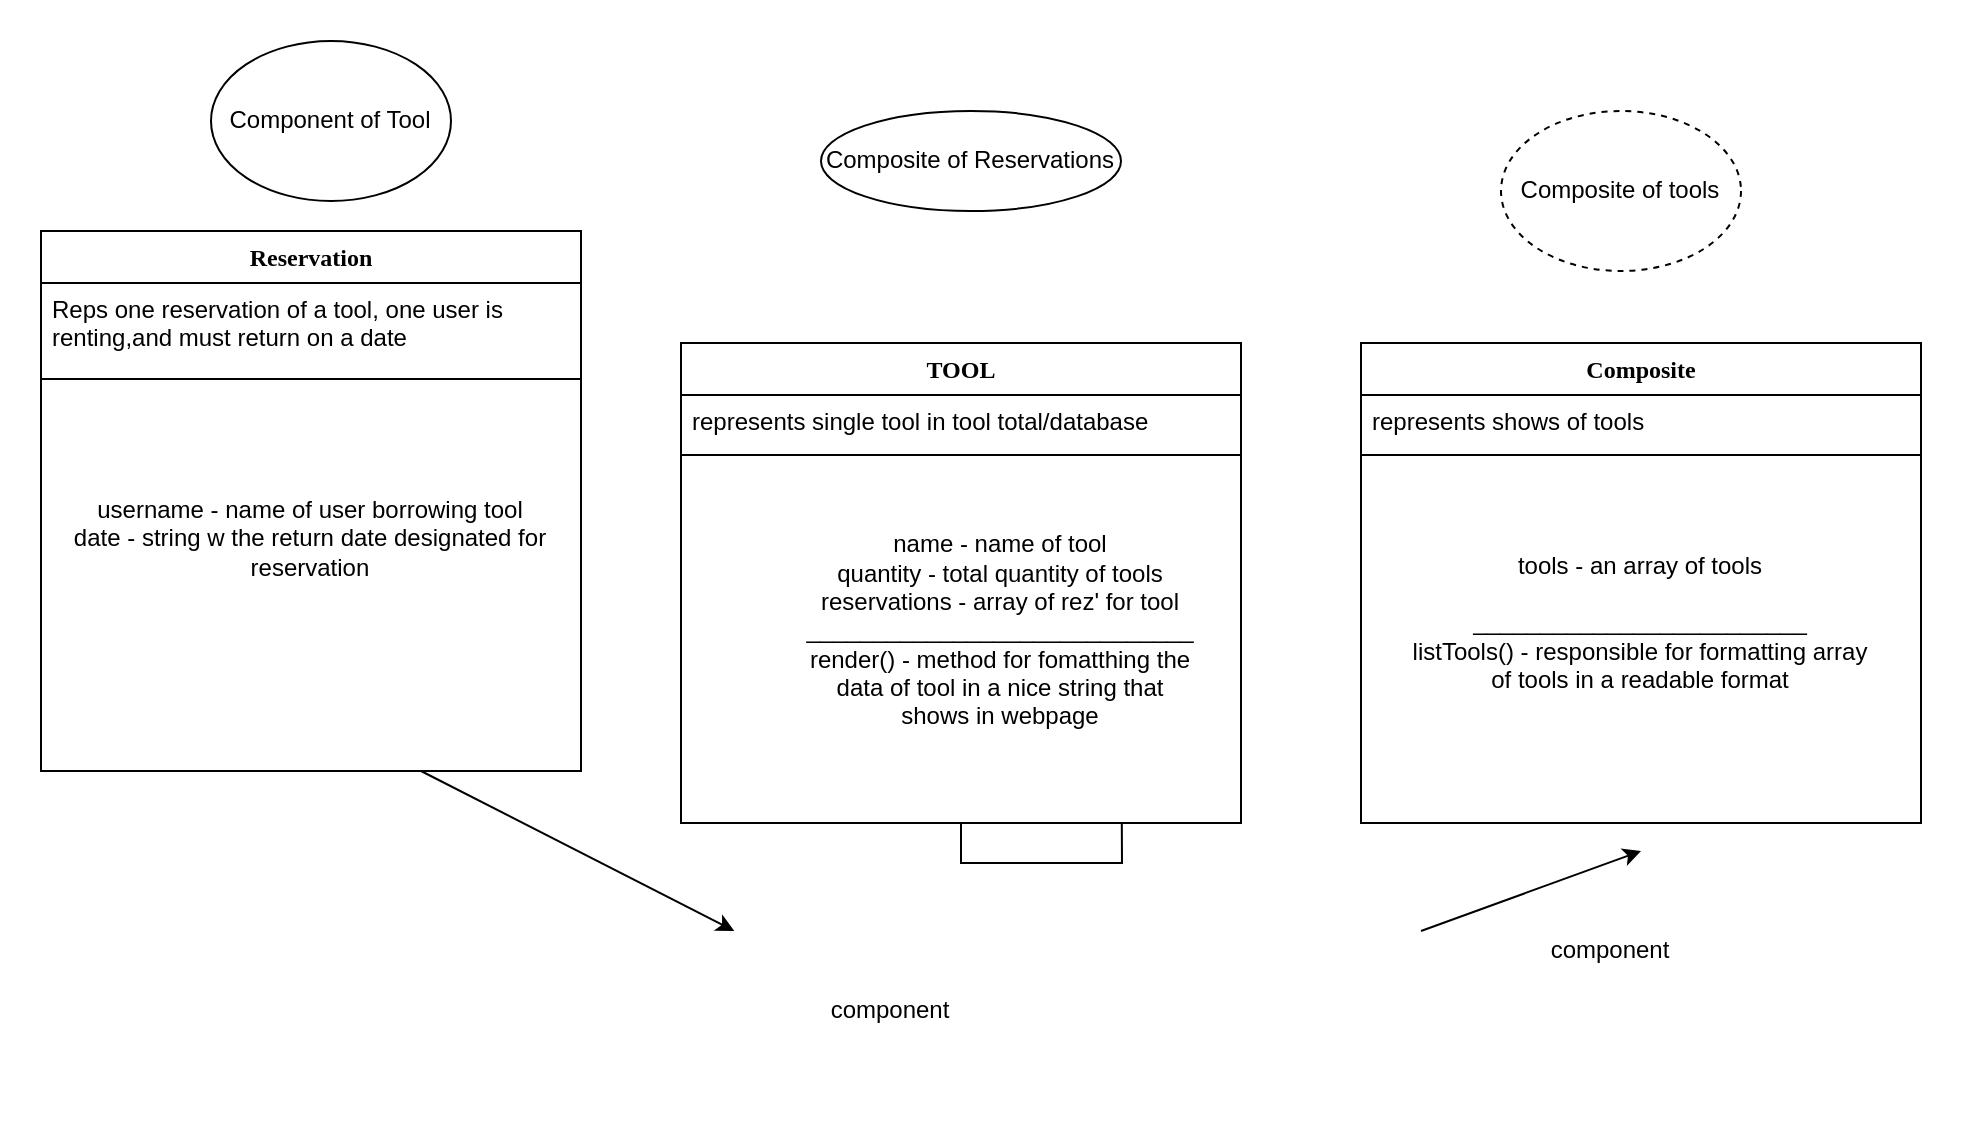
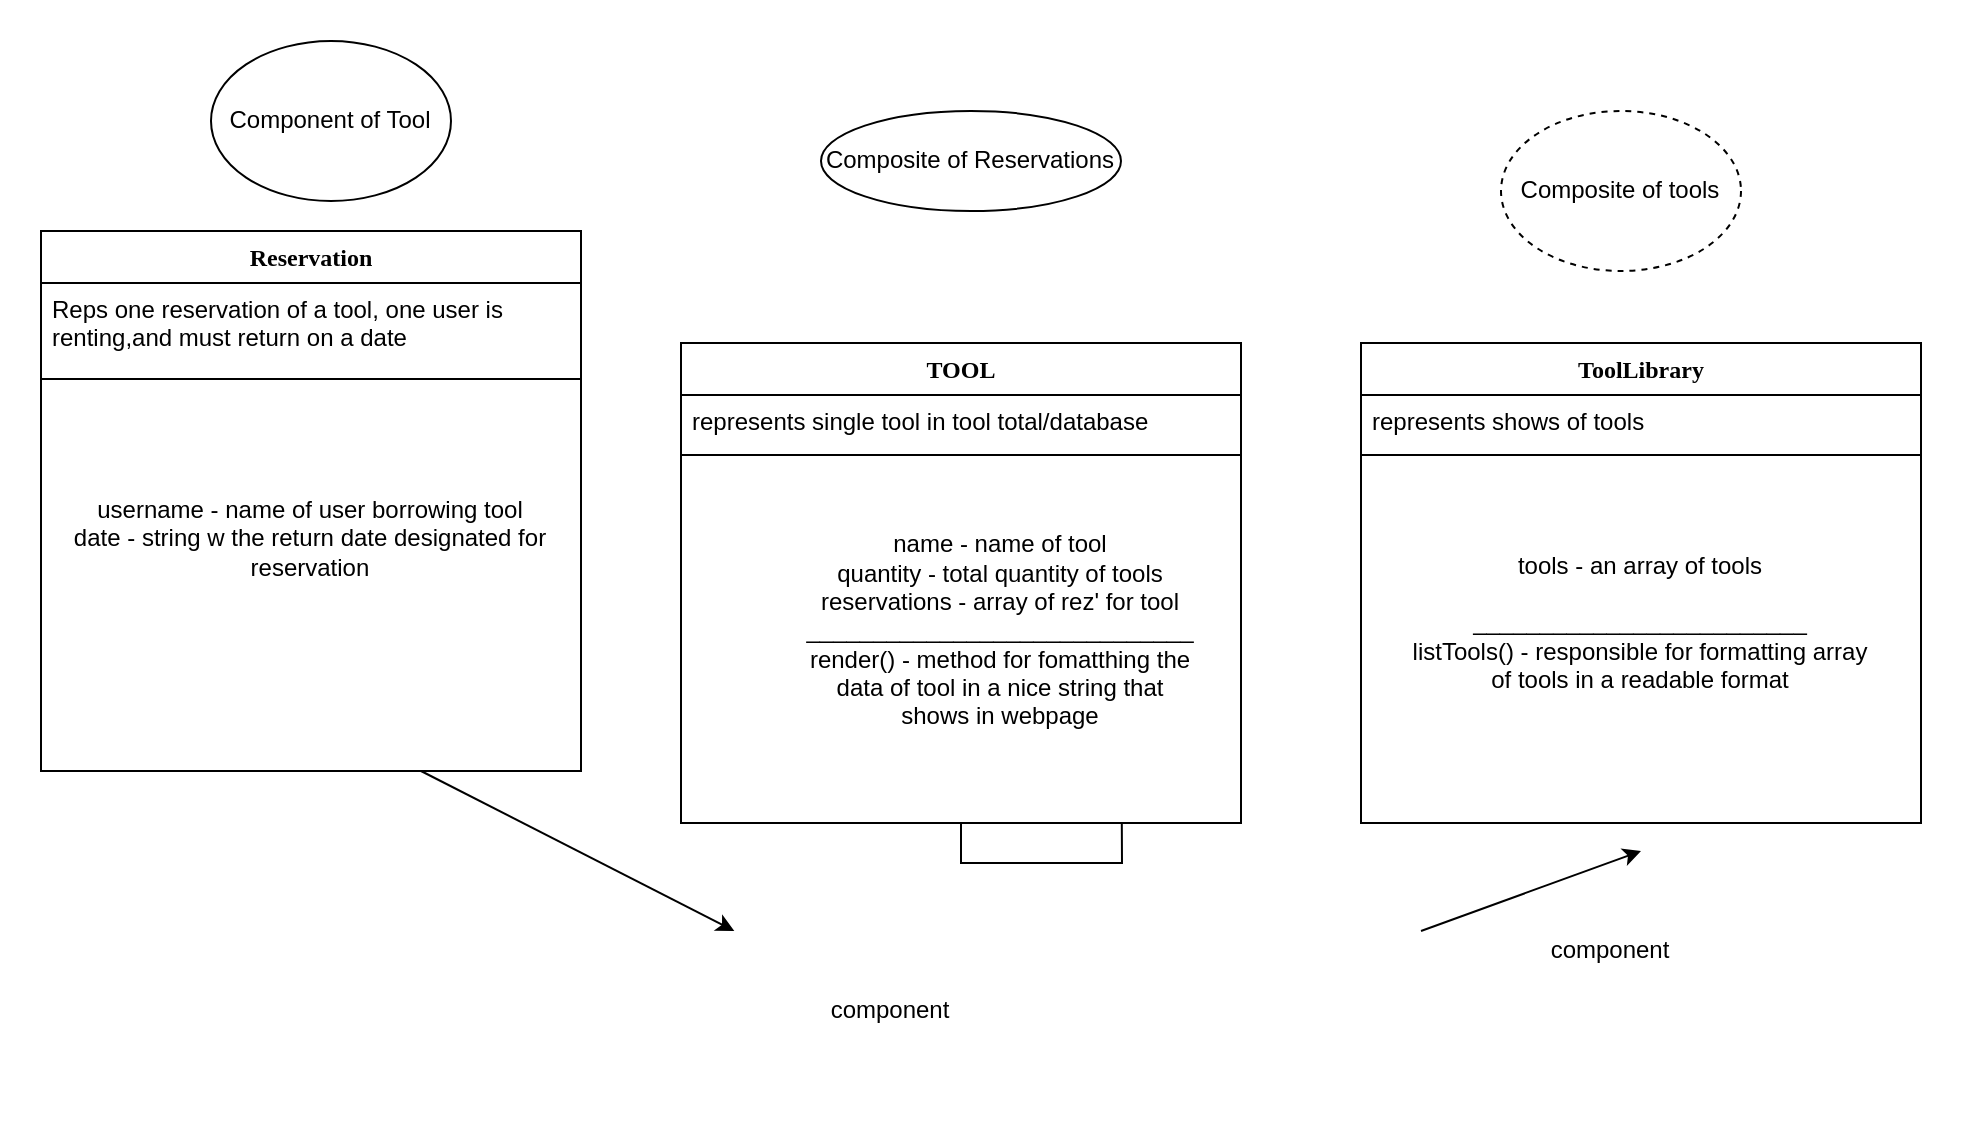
- <mxCell id="12" value="Composite" style="swimlane;html=1;fontStyle=1;align=center;verticalAlign=top;childLayout=stackLayout;horizontal=1;startSize=26;horizontalStack=0;resizeParent=1;resizeLast=0;collapsible=1;marginBottom=0;swimlaneFillColor=#ffffff;rounded=0;shadow=0;comic=0;labelBackgroundColor=none;strokeWidth=1;fillColor=none;fontFamily=Verdana;fontSize=12" vertex="1" parent="1"><mxGeometry x="680" y="171" width="280" height="240" as="geometry" /></mxCell>
+ <mxCell id="12" value="ToolLibrary" style="swimlane;html=1;fontStyle=1;align=center;verticalAlign=top;childLayout=stackLayout;horizontal=1;startSize=26;horizontalStack=0;resizeParent=1;resizeLast=0;collapsible=1;marginBottom=0;swimlaneFillColor=#ffffff;rounded=0;shadow=0;comic=0;labelBackgroundColor=none;strokeWidth=1;fillColor=none;fontFamily=Verdana;fontSize=12" vertex="1" parent="1"><mxGeometry x="680" y="171" width="280" height="240" as="geometry" /></mxCell>
